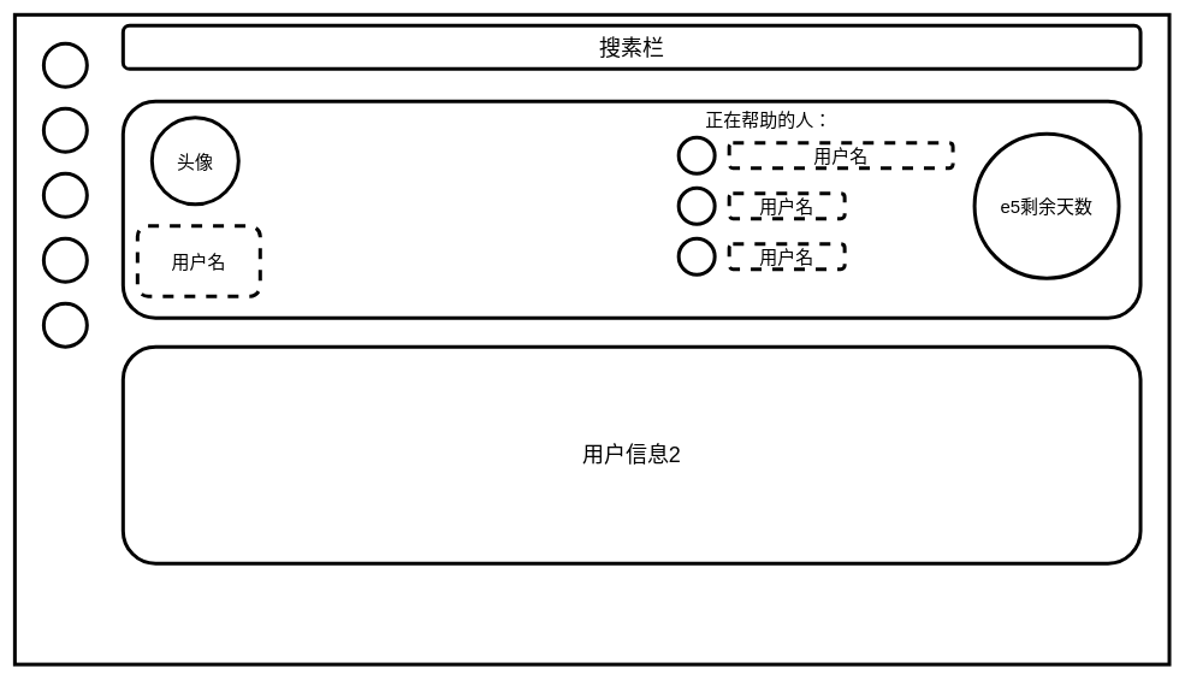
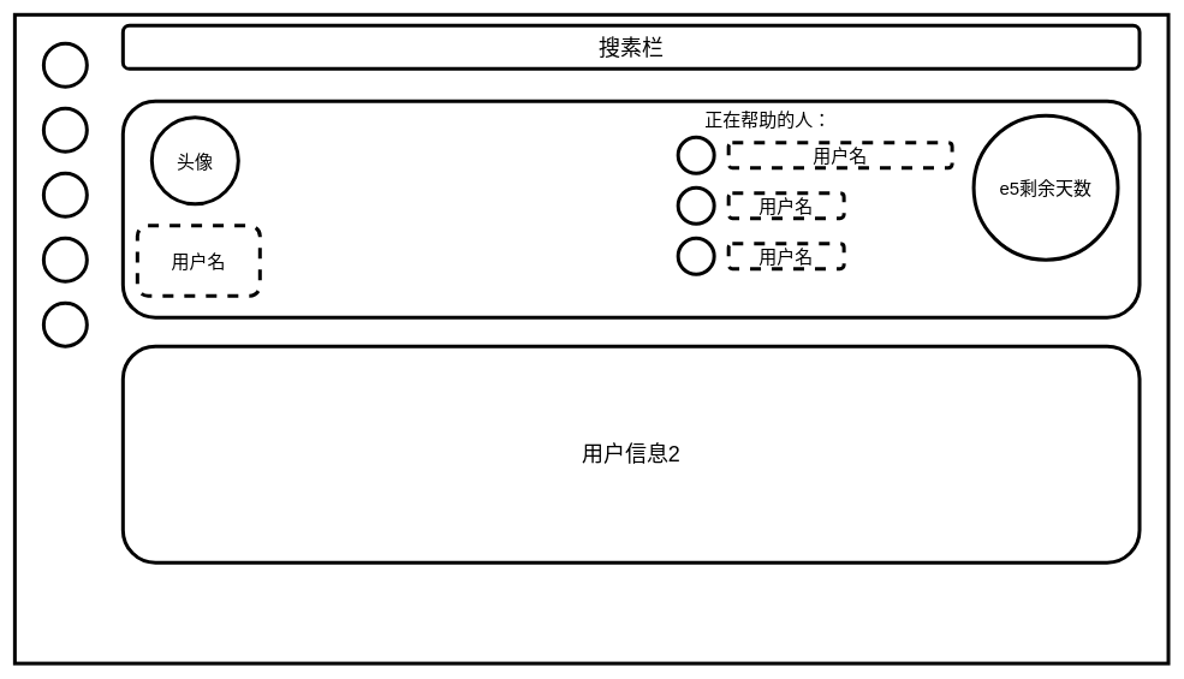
- <mxCell id="12" value="&lt;font style=&quot;font-size: 25px;&quot;&gt;e5剩余天数&lt;/font&gt;" style="ellipse;whiteSpace=wrap;html=1;aspect=fixed;strokeWidth=5;" vertex="1" parent="1"><mxGeometry x="1350" y="185" width="200" height="200" as="geometry" /></mxCell>
+ <mxCell id="12" value="&lt;font style=&quot;font-size: 25px;&quot;&gt;e5剩余天数&lt;/font&gt;" style="ellipse;whiteSpace=wrap;html=1;aspect=fixed;strokeWidth=5;" vertex="1" parent="1"><mxGeometry x="1350" y="160" width="200" height="200" as="geometry" /></mxCell>
